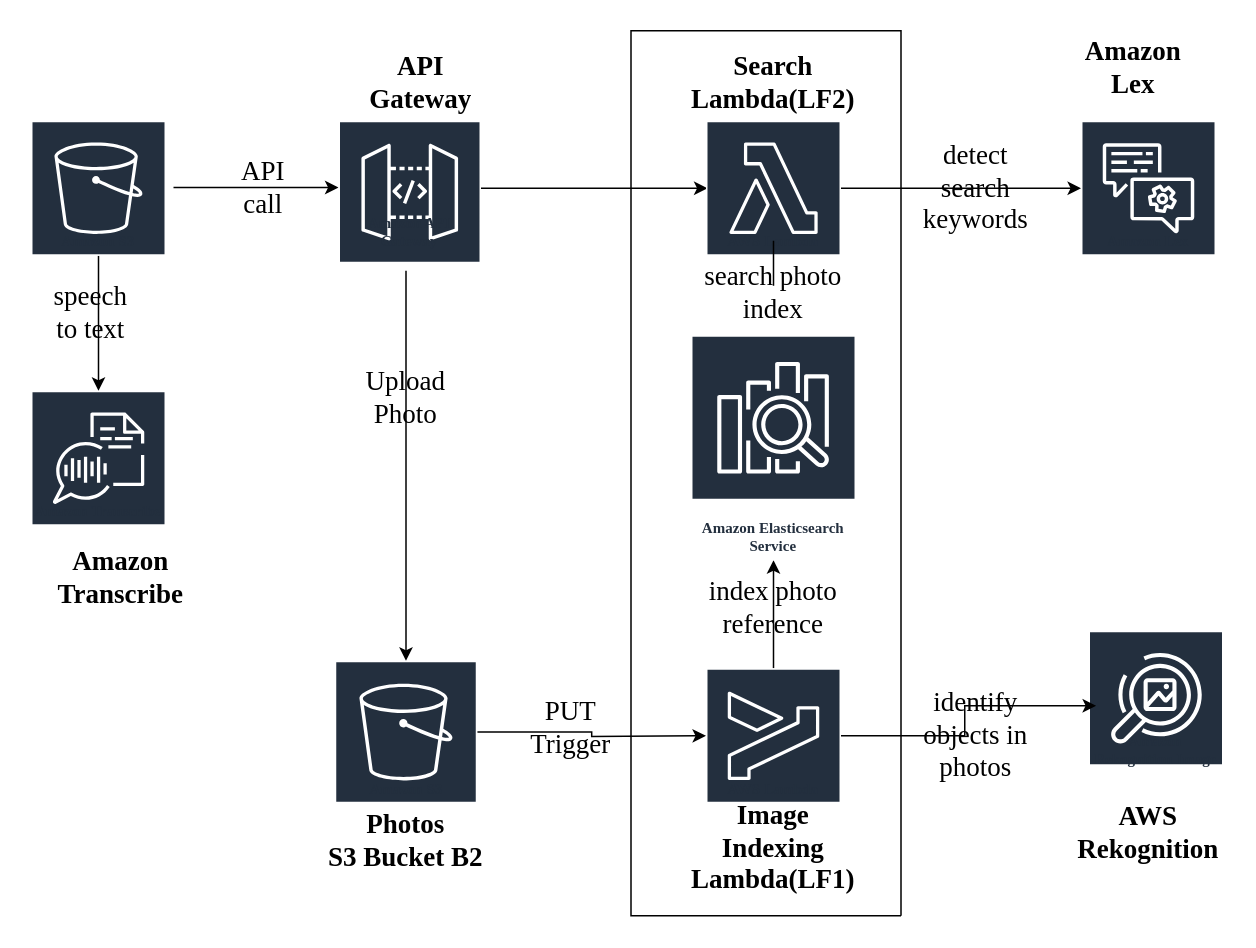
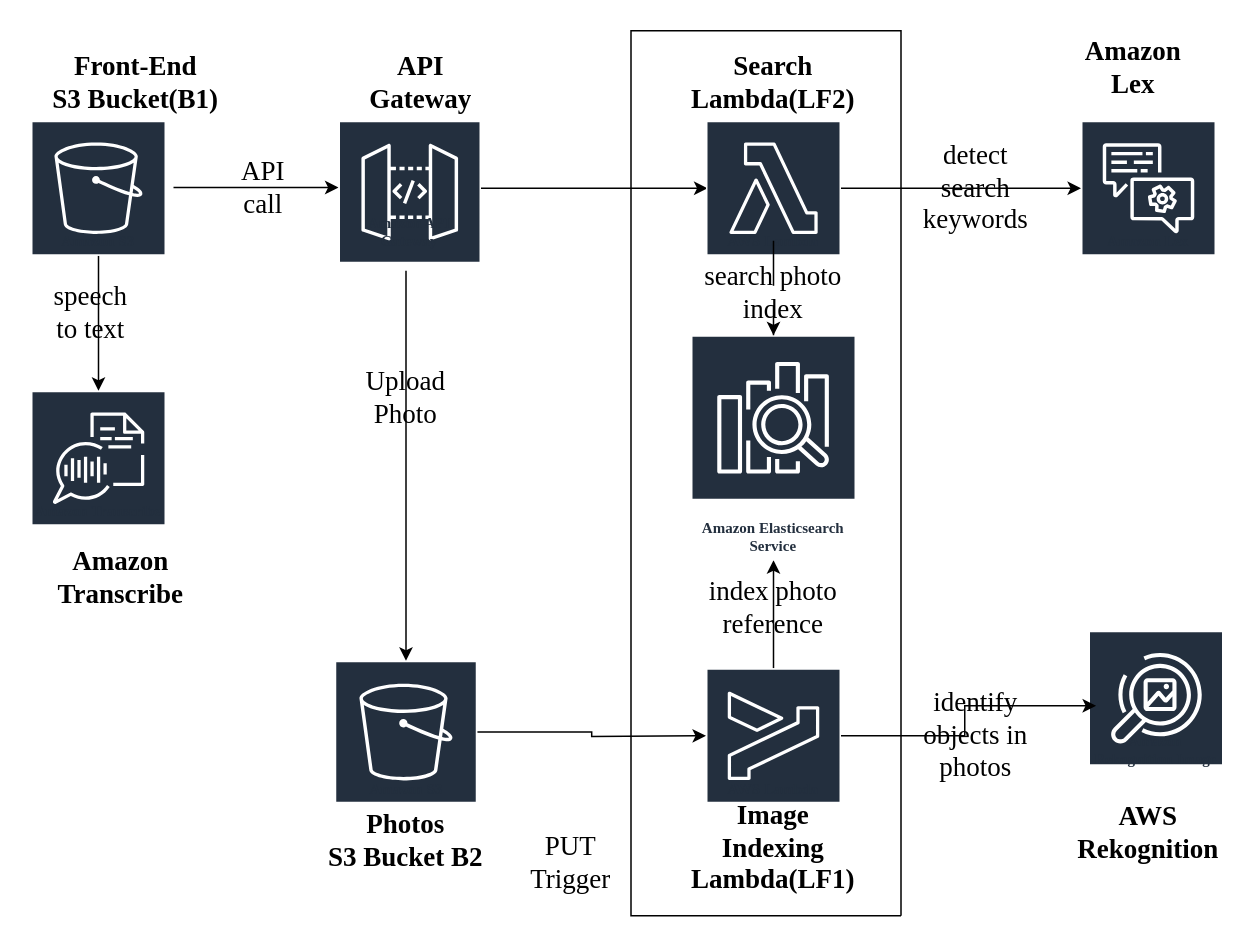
+ <mxCell id="6" value="&lt;b&gt;Front-End&lt;br&gt;S3 Bucket(B1)&lt;br&gt;&lt;/b&gt;" style="text;html=1;strokeColor=none;fillColor=none;align=center;verticalAlign=middle;whiteSpace=wrap;rounded=0;fontFamily=Georgia;fontSize=18;" vertex="1" parent="1"><mxGeometry x="20" y="40" width="140" height="30" as="geometry" /></mxCell>
+ <mxCell id="18" style="edgeStyle=orthogonalEdgeStyle;rounded=0;orthogonalLoop=1;jettySize=auto;html=1;fontFamily=Georgia;fontSize=18;startArrow=none;" edge="1" parent="1" source="33" target="26"><mxGeometry relative="1" as="geometry" /></mxCell>
- <mxCell id="35" value="PUT&lt;br&gt;Trigger" style="text;html=1;strokeColor=none;fillColor=none;align=center;verticalAlign=middle;whiteSpace=wrap;rounded=0;fontFamily=Georgia;fontSize=18;" vertex="1" parent="1"><mxGeometry x="350" y="470" width="60" height="30" as="geometry" /></mxCell>
+ <mxCell id="35" value="PUT&lt;br&gt;Trigger" style="text;html=1;strokeColor=none;fillColor=none;align=center;verticalAlign=middle;whiteSpace=wrap;rounded=0;fontFamily=Georgia;fontSize=18;" vertex="1" parent="1"><mxGeometry x="350" y="560" width="60" height="30" as="geometry" /></mxCell>
